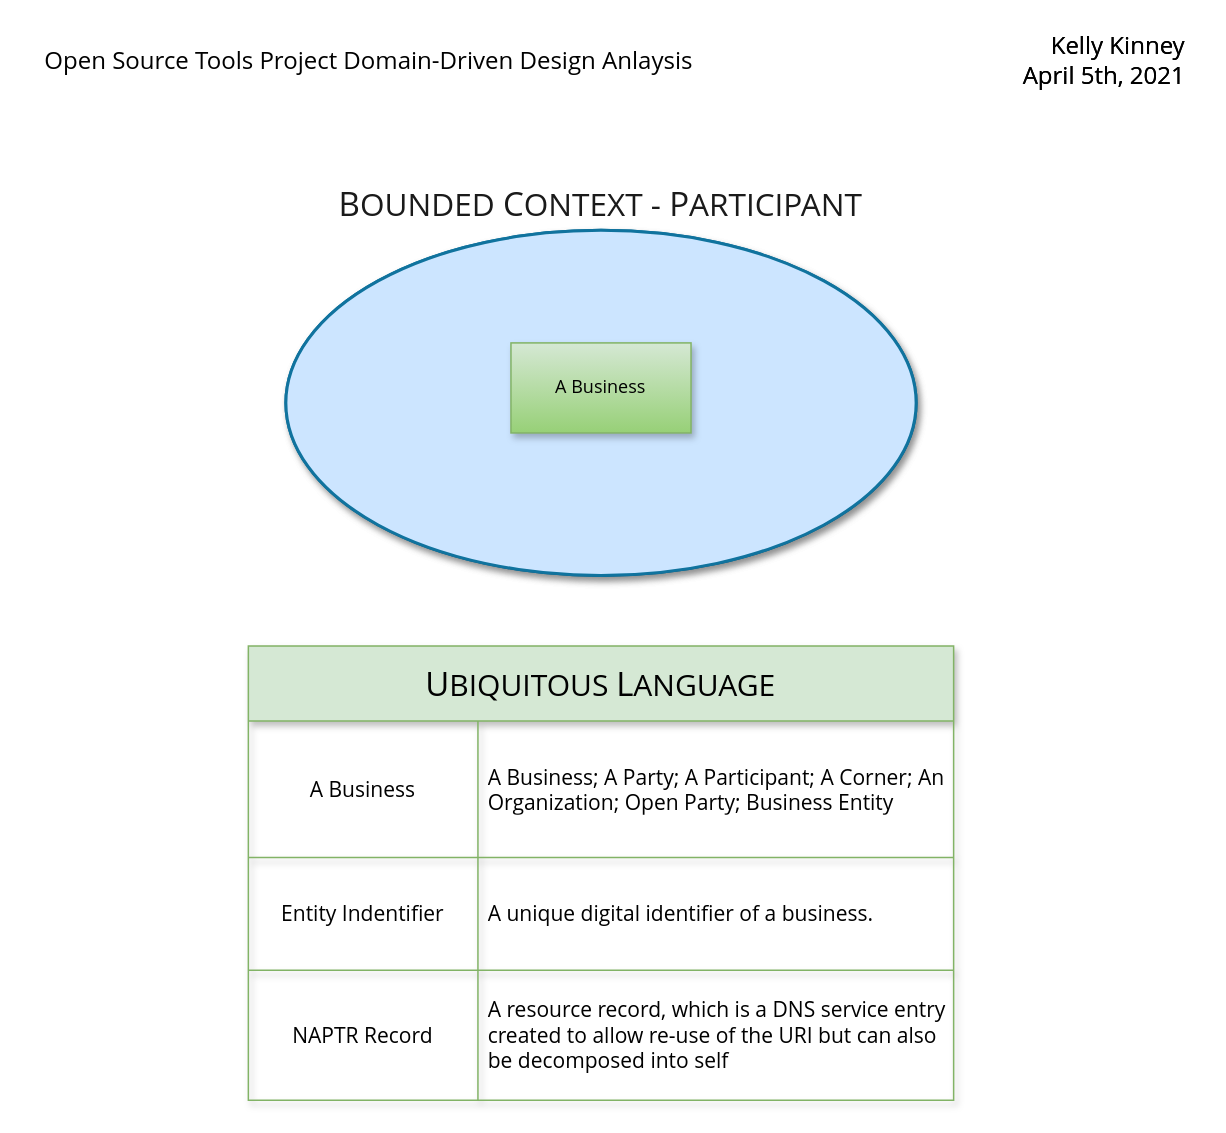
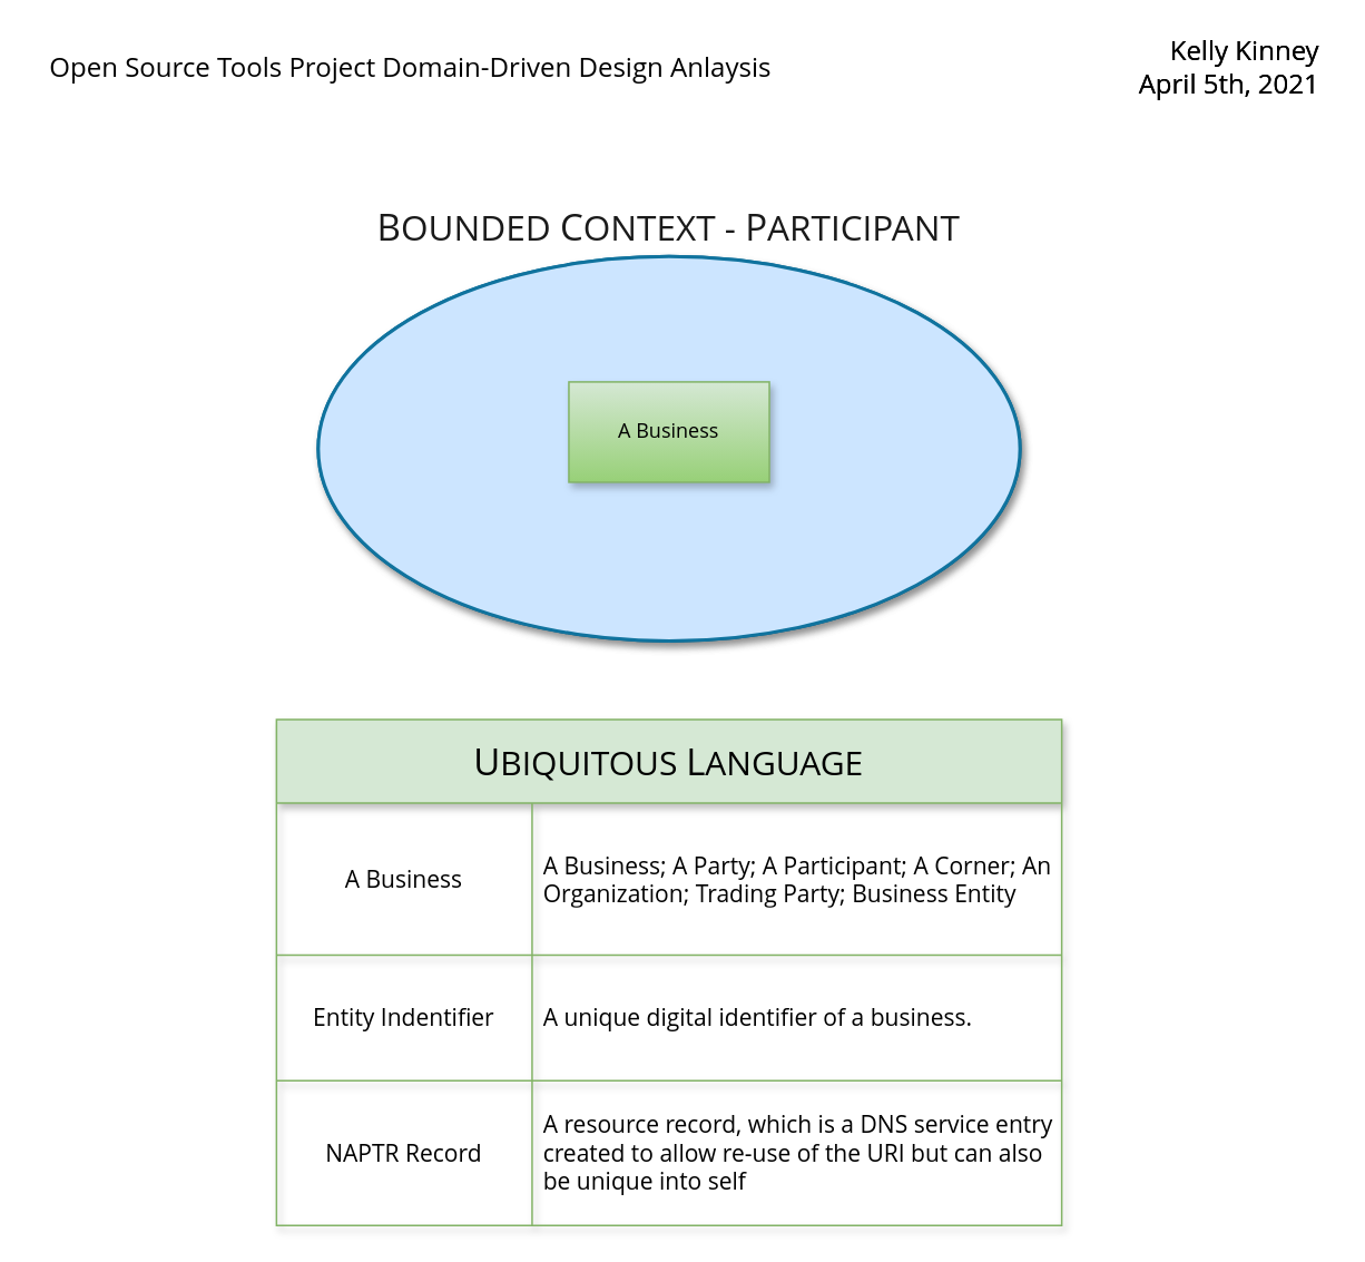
- <mxCell id="10" value="&lt;font style=&quot;font-size: 14px&quot;&gt;A Business; A Party; A Participant; A Corner; An Organization; Open Party; Business Entity&lt;/font&gt;" style="shape=partialRectangle;html=1;whiteSpace=wrap;connectable=0;top=0;left=0;bottom=0;right=0;overflow=hidden;align=left;fontFamily=Open Sans;fontSource=https%3A%2F%2Ffonts.googleapis.com%2Fcss%3Ffamily%3DOpen%2BSans;spacingLeft=5;strokeColor=#b85450;gradientColor=#ea6b66;fillColor=none;" parent="8" vertex="1"><mxGeometry x="153" width="317" height="91" as="geometry" /></mxCell>
+ <mxCell id="10" value="&lt;font style=&quot;font-size: 14px&quot;&gt;A Business; A Party; A Participant; A Corner; An Organization; Trading Party; Business Entity&lt;/font&gt;" style="shape=partialRectangle;html=1;whiteSpace=wrap;connectable=0;top=0;left=0;bottom=0;right=0;overflow=hidden;align=left;fontFamily=Open Sans;fontSource=https%3A%2F%2Ffonts.googleapis.com%2Fcss%3Ffamily%3DOpen%2BSans;spacingLeft=5;strokeColor=#b85450;gradientColor=#ea6b66;fillColor=none;" parent="8" vertex="1"><mxGeometry x="153" width="317" height="91" as="geometry" /></mxCell>
- <mxCell id="16" value="&lt;font style=&quot;font-size: 14px&quot;&gt;A resource record, which is a DNS service entry created to allow re-use of the URI but can also be decomposed into self&amp;nbsp;&lt;/font&gt;" style="shape=partialRectangle;html=1;whiteSpace=wrap;connectable=0;top=0;left=0;bottom=0;right=0;overflow=hidden;align=left;fontFamily=Open Sans;fontSource=https%3A%2F%2Ffonts.googleapis.com%2Fcss%3Ffamily%3DOpen%2BSans;spacingLeft=5;gradientColor=#ffd966;strokeColor=#d6b656;fillColor=none;" parent="14" vertex="1"><mxGeometry x="153" width="317" height="87" as="geometry" /></mxCell>
+ <mxCell id="16" value="&lt;font style=&quot;font-size: 14px&quot;&gt;A resource record, which is a DNS service entry created to allow re-use of the URI but can also be unique into self&amp;nbsp;&lt;/font&gt;" style="shape=partialRectangle;html=1;whiteSpace=wrap;connectable=0;top=0;left=0;bottom=0;right=0;overflow=hidden;align=left;fontFamily=Open Sans;fontSource=https%3A%2F%2Ffonts.googleapis.com%2Fcss%3Ffamily%3DOpen%2BSans;spacingLeft=5;gradientColor=#ffd966;strokeColor=#d6b656;fillColor=none;" parent="14" vertex="1"><mxGeometry x="153" width="317" height="87" as="geometry" /></mxCell>
